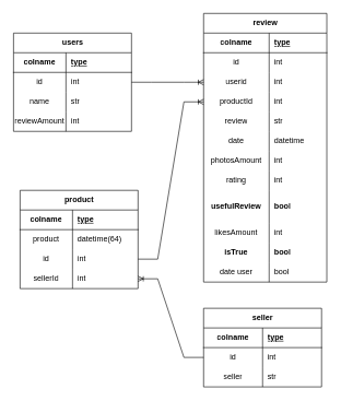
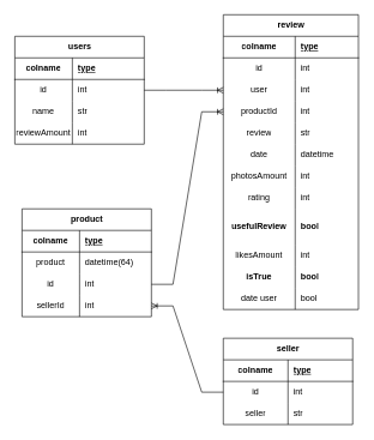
- <mxCell id="10" value="userid" style="shape=partialRectangle;connectable=0;fillColor=none;top=0;left=0;bottom=0;right=0;editable=1;overflow=hidden;whiteSpace=wrap;html=1;" parent="9" vertex="1"><mxGeometry width="100" height="30" as="geometry"><mxRectangle width="100" height="30" as="alternateBounds" /></mxGeometry></mxCell>
+ <mxCell id="10" value="user" style="shape=partialRectangle;connectable=0;fillColor=none;top=0;left=0;bottom=0;right=0;editable=1;overflow=hidden;whiteSpace=wrap;html=1;" parent="9" vertex="1"><mxGeometry width="100" height="30" as="geometry"><mxRectangle width="100" height="30" as="alternateBounds" /></mxGeometry></mxCell>
